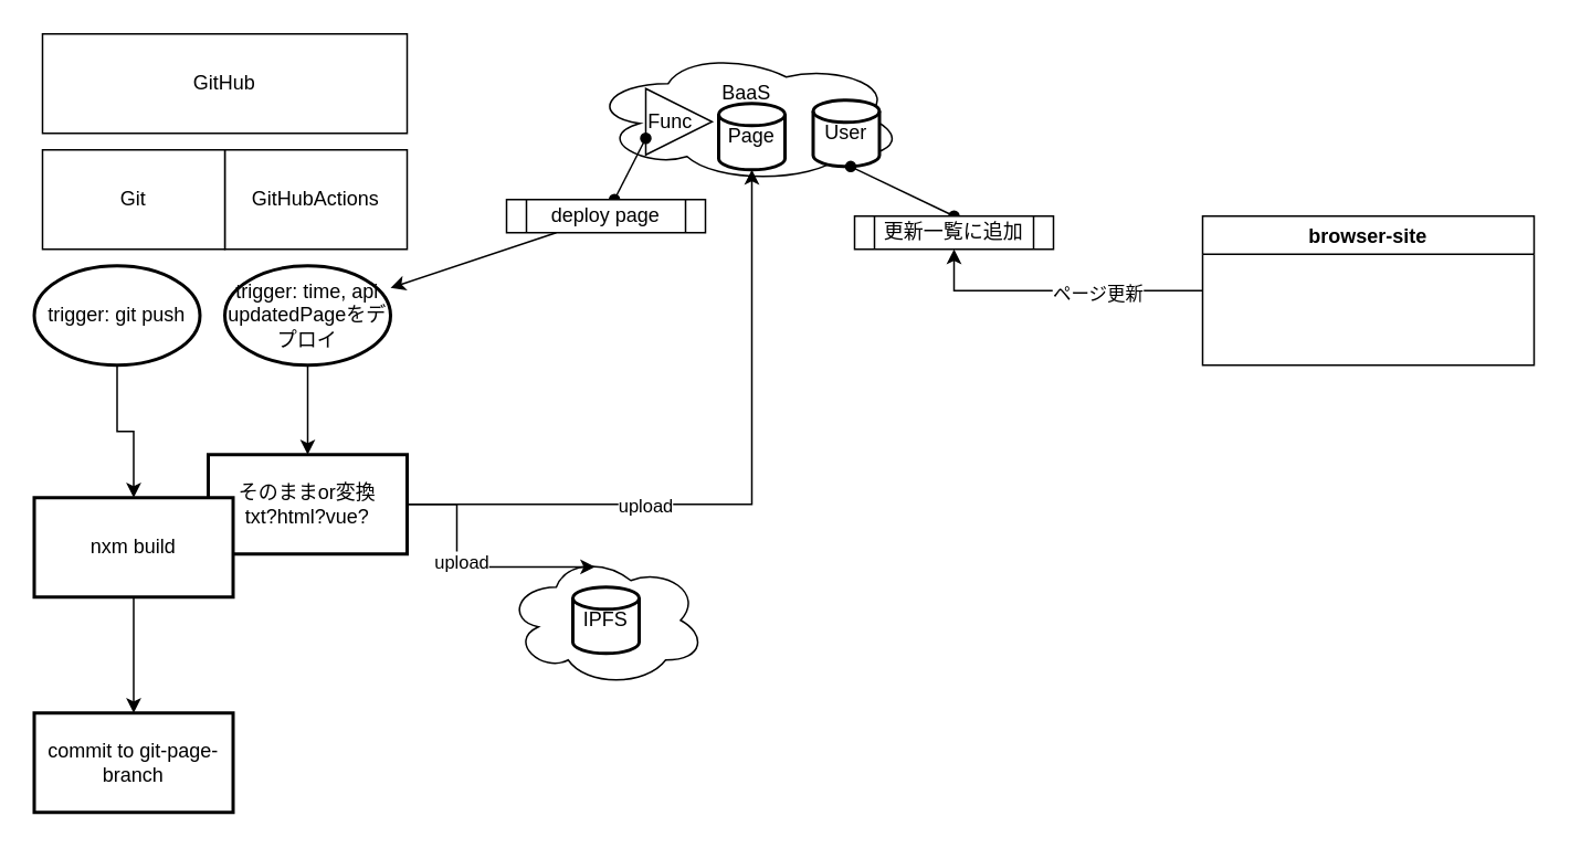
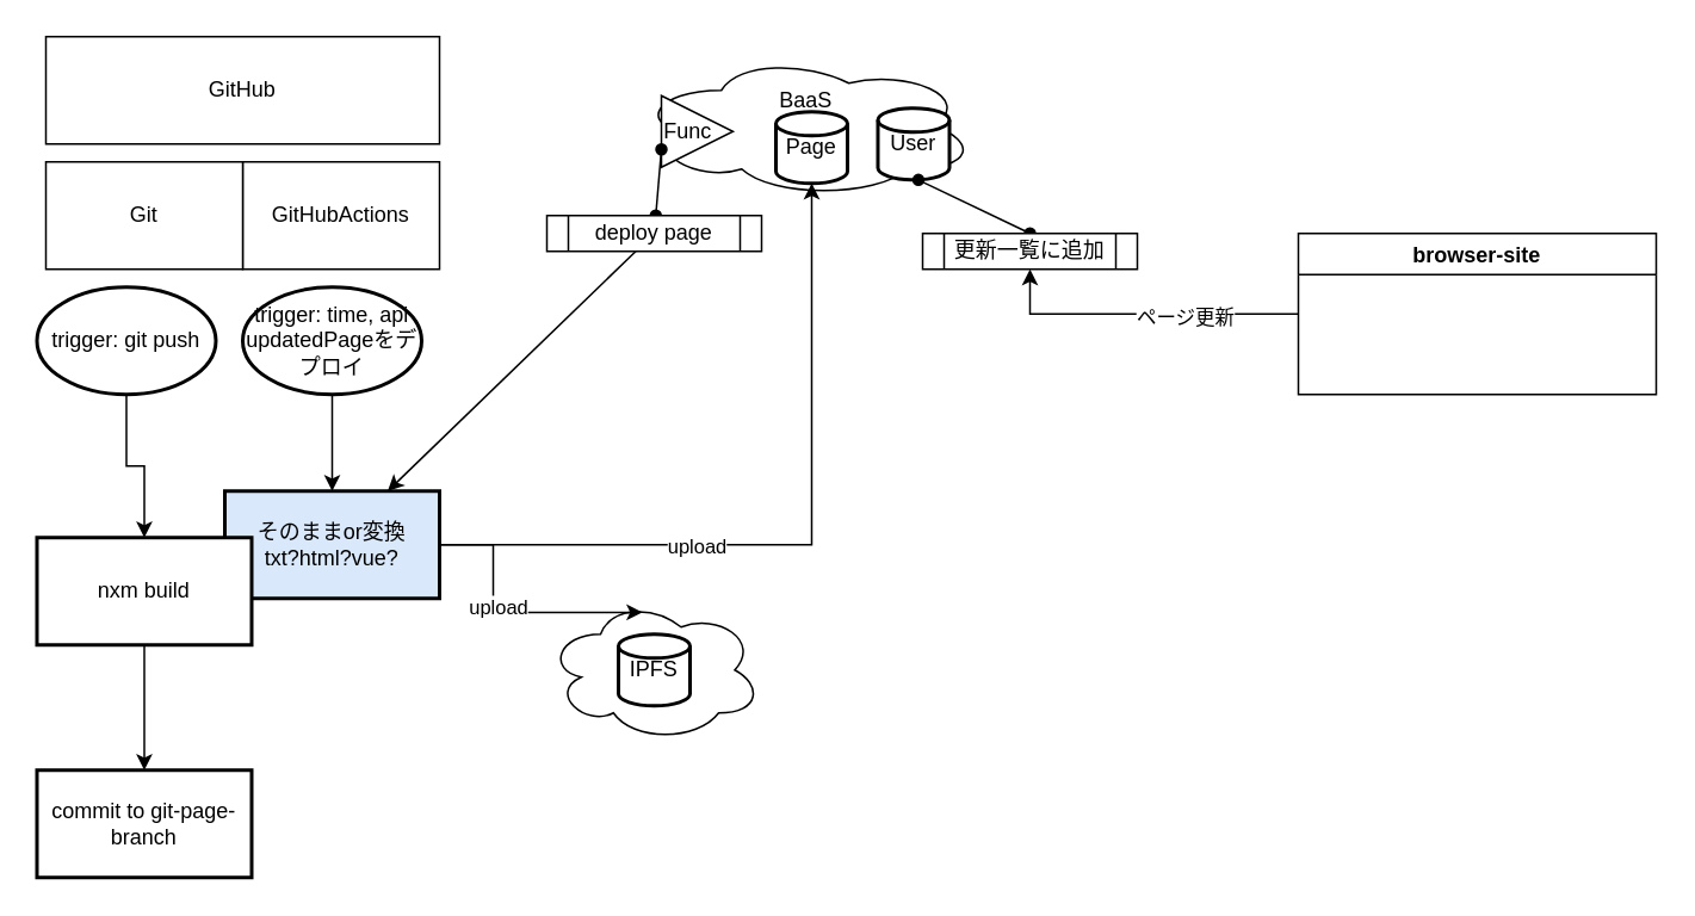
- <mxCell id="9" value="Func&amp;nbsp; &amp;nbsp;" style="triangle;whiteSpace=wrap;html=1;" vertex="1" parent="5"><mxGeometry x="34" y="23" width="40" height="40" as="geometry" /></mxCell>
+ <mxCell id="9" value="Func&amp;nbsp; &amp;nbsp;" style="triangle;whiteSpace=wrap;html=1;" vertex="1" parent="5"><mxGeometry x="14" y="23" width="40" height="40" as="geometry" /></mxCell>
- <mxCell id="24" style="edgeStyle=none;rounded=0;orthogonalLoop=1;jettySize=auto;html=1;startArrow=none;startFill=0;endArrow=classic;endFill=1;" edge="1" parent="1" source="25" target="15"><mxGeometry relative="1" as="geometry" /></mxCell>
+ <mxCell id="24" style="edgeStyle=none;rounded=0;orthogonalLoop=1;jettySize=auto;html=1;startArrow=none;startFill=0;endArrow=classic;endFill=1;" edge="1" parent="1" source="25" target="30"><mxGeometry relative="1" as="geometry" /></mxCell>
- <mxCell id="30" value="そのままor変換&lt;br&gt;txt?html?vue?" style="whiteSpace=wrap;html=1;strokeWidth=2;" vertex="1" parent="1"><mxGeometry x="125" y="274" width="120" height="60" as="geometry" /></mxCell>
+ <mxCell id="30" value="そのままor変換&lt;br&gt;txt?html?vue?" style="whiteSpace=wrap;html=1;strokeWidth=2;fillColor=#dae8fc;" vertex="1" parent="1"><mxGeometry x="125" y="274" width="120" height="60" as="geometry" /></mxCell>
